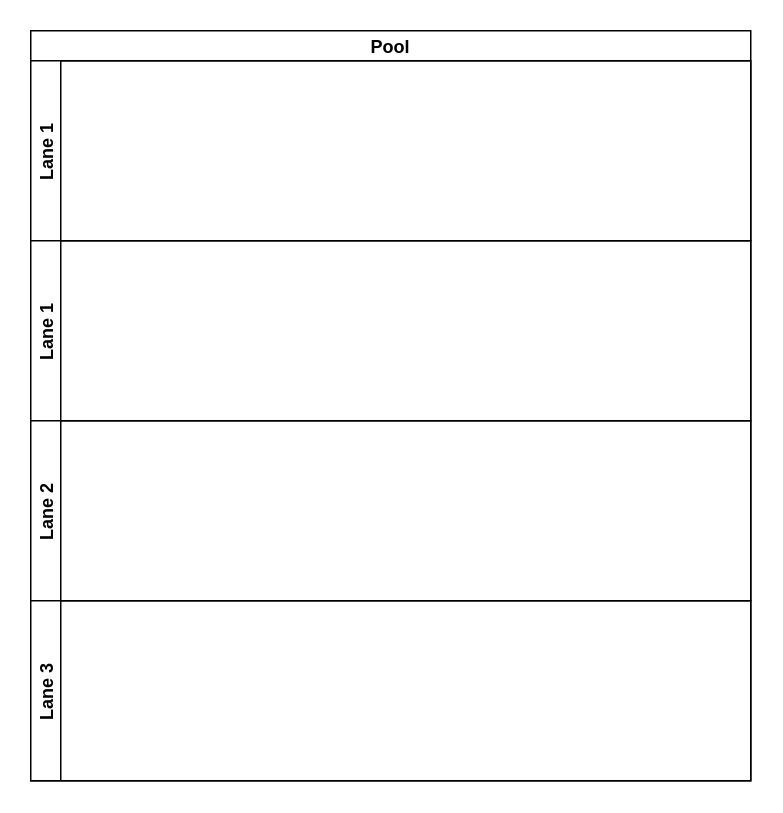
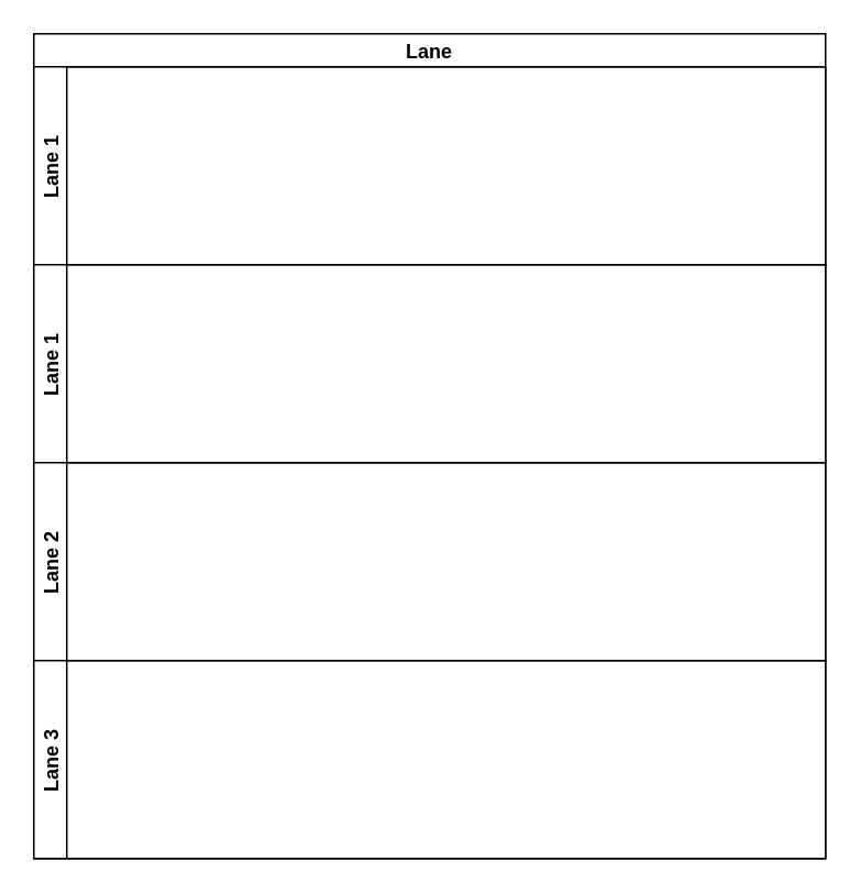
- <mxCell id="2" value="Pool" style="swimlane;childLayout=stackLayout;resizeParent=1;resizeParentMax=0;horizontal=1;startSize=20;horizontalStack=0;" vertex="1" parent="1"><mxGeometry x="20" y="20" width="480" height="500" as="geometry" /></mxCell>
+ <mxCell id="2" value="Lane" style="swimlane;childLayout=stackLayout;resizeParent=1;resizeParentMax=0;horizontal=1;startSize=20;horizontalStack=0;" vertex="1" parent="1"><mxGeometry x="20" y="20" width="480" height="500" as="geometry" /></mxCell>
